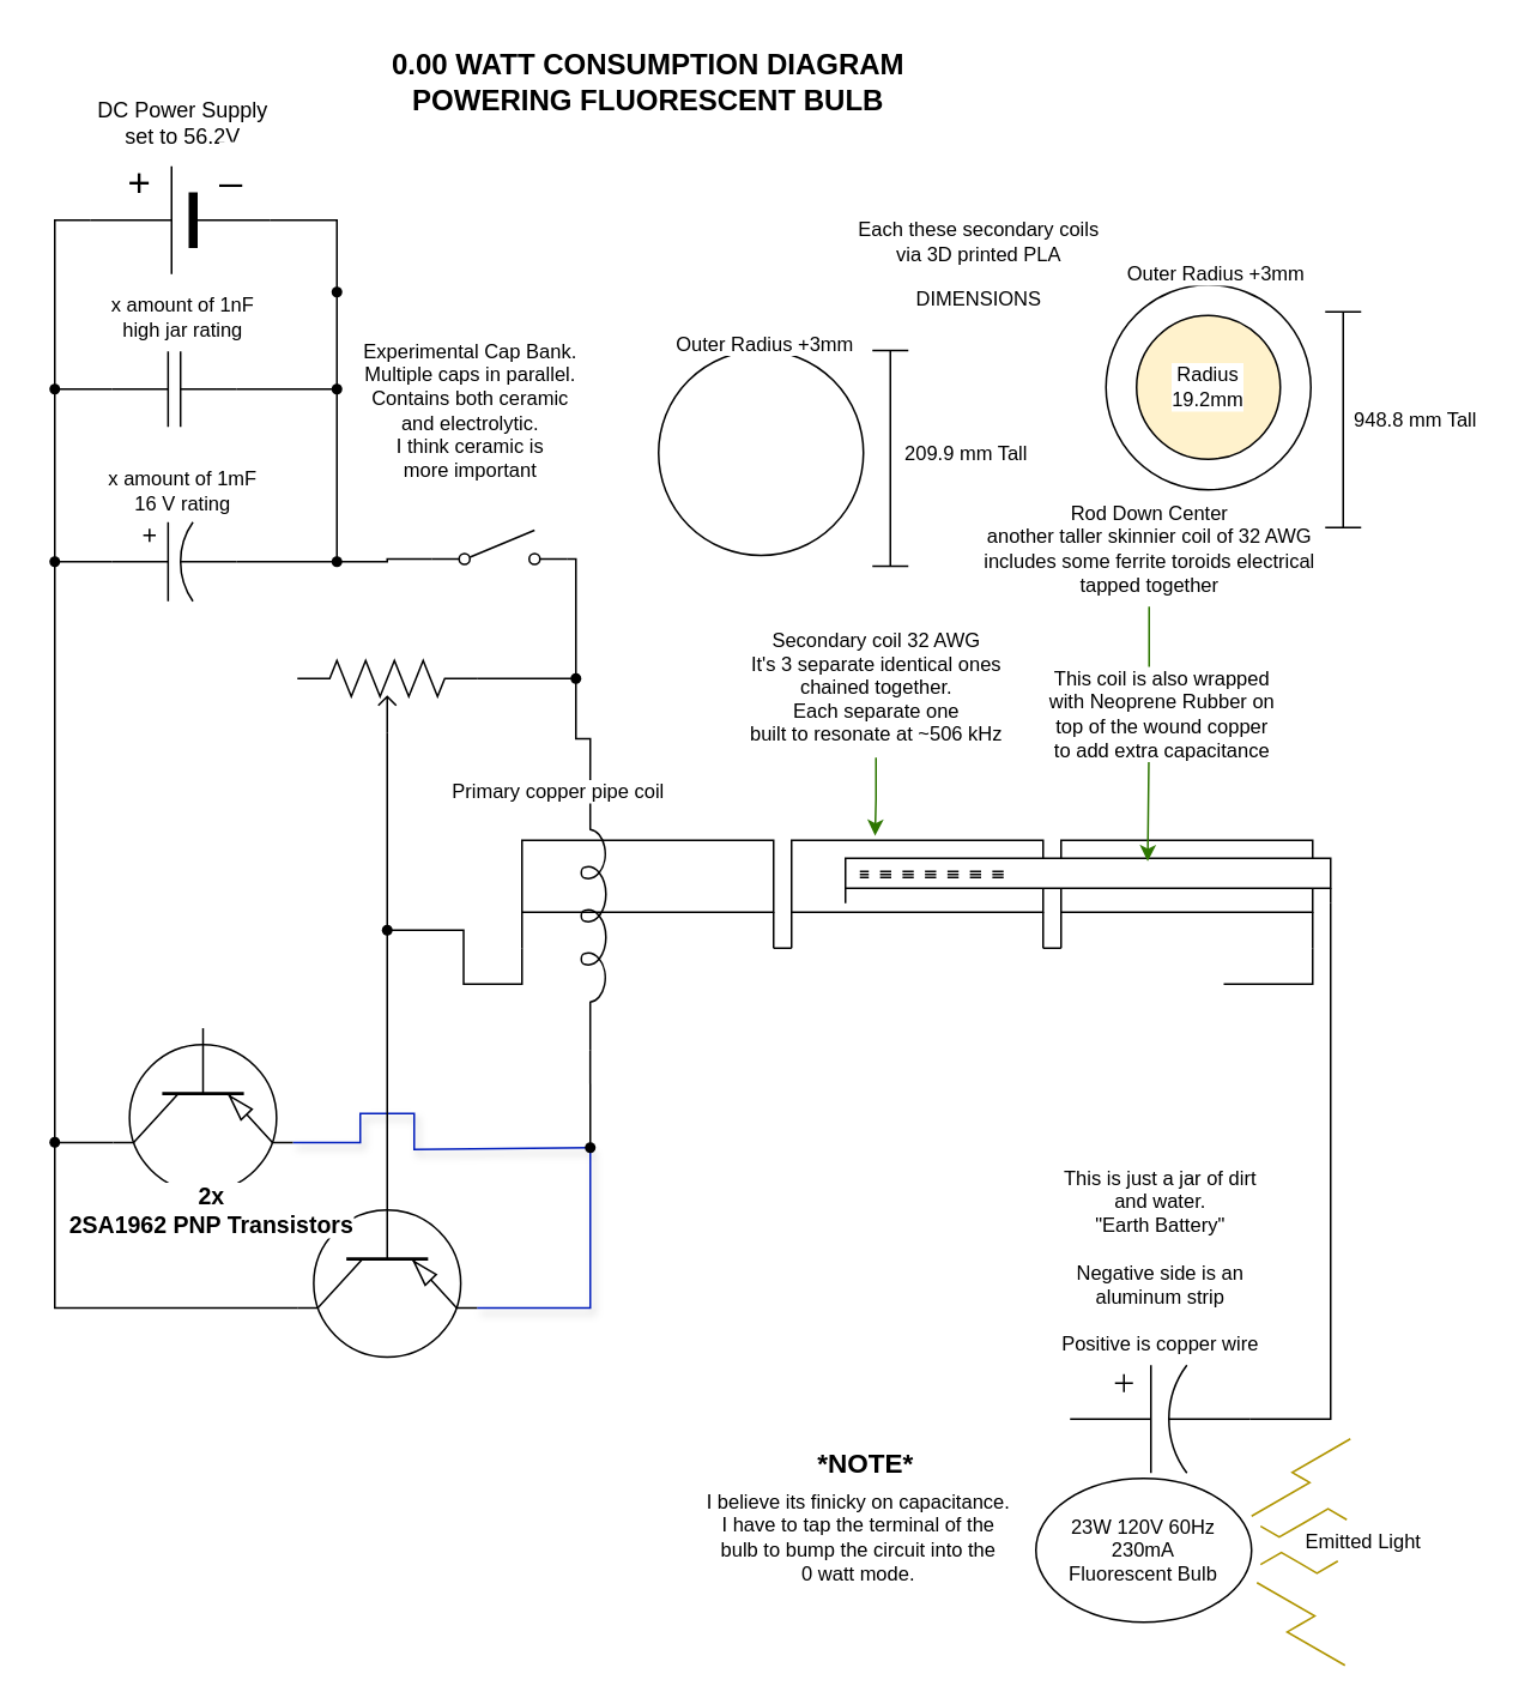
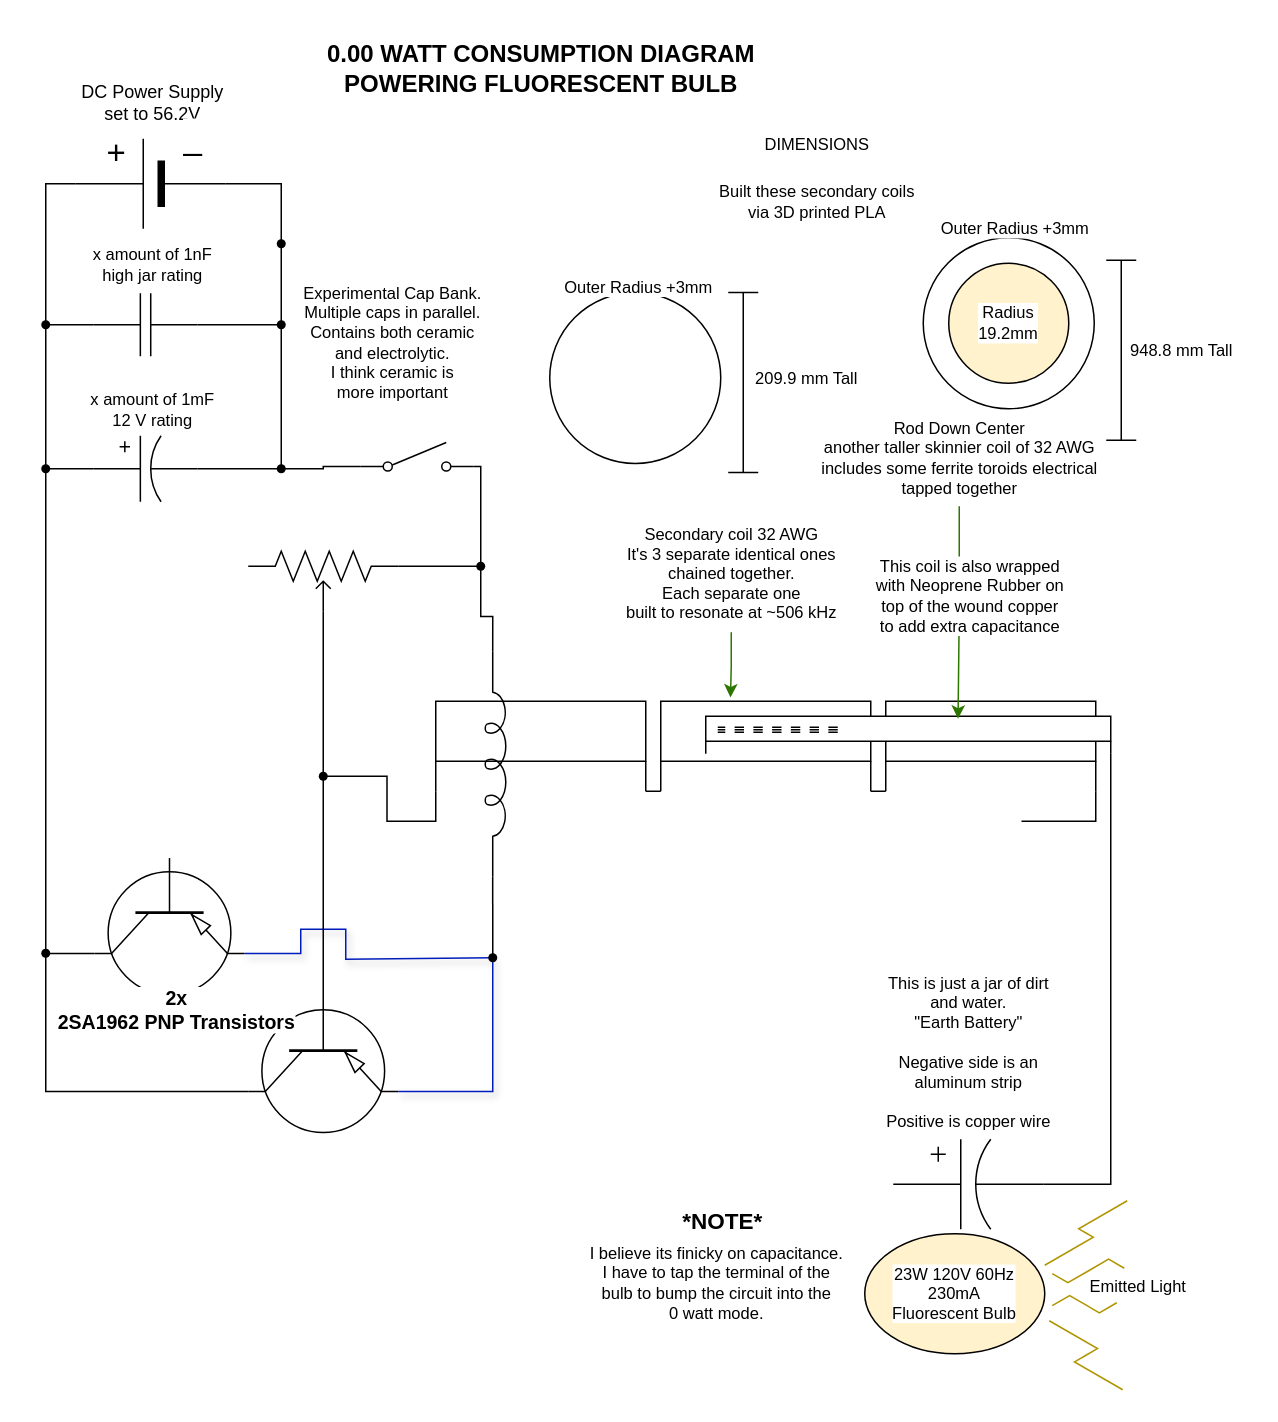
- <mxCell id="41" value="Each these secondary coils&lt;div&gt;via 3D printed PLA&lt;/div&gt;" style="text;html=1;align=center;verticalAlign=middle;resizable=0;points=[];autosize=1;strokeColor=none;fillColor=none;fontFamily=Helvetica;fontSize=11;fontColor=default;labelBackgroundColor=default;" vertex="1" parent="1"><mxGeometry x="470" y="115" width="148" height="38" as="geometry" /></mxCell>
+ <mxCell id="41" value="Built these secondary coils&lt;div&gt;via 3D printed PLA&lt;/div&gt;" style="text;html=1;align=center;verticalAlign=middle;resizable=0;points=[];autosize=1;strokeColor=none;fillColor=none;fontFamily=Helvetica;fontSize=11;fontColor=default;labelBackgroundColor=default;" vertex="1" parent="1"><mxGeometry x="470" y="115" width="148" height="38" as="geometry" /></mxCell>
- <mxCell id="66" value="DIMENSIONS" style="text;html=1;align=center;verticalAlign=middle;resizable=0;points=[];autosize=1;strokeColor=none;fillColor=none;fontFamily=Helvetica;fontSize=11;fontColor=default;labelBackgroundColor=default;" vertex="1" parent="1"><mxGeometry x="500" y="153" width="88" height="25" as="geometry" /></mxCell>
+ <mxCell id="66" value="DIMENSIONS" style="text;html=1;align=center;verticalAlign=middle;resizable=0;points=[];autosize=1;strokeColor=none;fillColor=none;fontFamily=Helvetica;fontSize=11;fontColor=default;labelBackgroundColor=default;" vertex="1" parent="1"><mxGeometry x="500" y="83" width="88" height="25" as="geometry" /></mxCell>
- <mxCell id="62" value="x amount of 1mF&lt;div&gt;16 V rating&lt;/div&gt;" style="text;html=1;align=center;verticalAlign=middle;resizable=0;points=[];autosize=1;strokeColor=none;fillColor=none;fontFamily=Helvetica;fontSize=11;fontColor=default;labelBackgroundColor=default;" vertex="1" parent="1"><mxGeometry x="50.5" y="254" width="101" height="38" as="geometry" /></mxCell>
+ <mxCell id="62" value="x amount of 1mF&lt;div&gt;12 V rating&lt;/div&gt;" style="text;html=1;align=center;verticalAlign=middle;resizable=0;points=[];autosize=1;strokeColor=none;fillColor=none;fontFamily=Helvetica;fontSize=11;fontColor=default;labelBackgroundColor=default;" vertex="1" parent="1"><mxGeometry x="50.5" y="254" width="101" height="38" as="geometry" /></mxCell>
- <mxCell id="27" value="Primary copper pipe coil" style="text;html=1;align=center;verticalAlign=middle;resizable=0;points=[];autosize=1;strokeColor=none;fillColor=none;fontFamily=Helvetica;fontSize=11;fontColor=default;labelBackgroundColor=default;" vertex="1" parent="1"><mxGeometry x="240" y="425" width="140" height="30" as="geometry" /></mxCell>
- <mxCell id="76" value="23W 120V 60Hz&lt;div&gt;230mA&lt;/div&gt;&lt;div&gt;Fluorescent Bulb&lt;/div&gt;" style="ellipse;whiteSpace=wrap;html=1;fontFamily=Helvetica;fontSize=11;fontColor=default;labelBackgroundColor=default;" vertex="1" parent="1"><mxGeometry x="576" y="822" width="120" height="80" as="geometry" /></mxCell>
+ <mxCell id="76" value="23W 120V 60Hz&lt;div&gt;230mA&lt;/div&gt;&lt;div&gt;Fluorescent Bulb&lt;/div&gt;" style="ellipse;whiteSpace=wrap;html=1;fontFamily=Helvetica;fontSize=11;fontColor=default;labelBackgroundColor=default;fillColor=#fff2cc;" vertex="1" parent="1"><mxGeometry x="576" y="822" width="120" height="80" as="geometry" /></mxCell>
